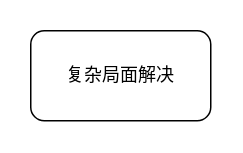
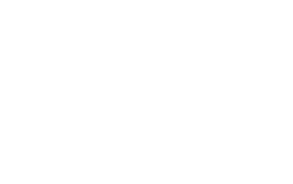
- <mxCell id="2" value="复杂局面解决" style="rounded=1;whiteSpace=wrap;html=1;" vertex="1" parent="1"><mxGeometry x="20" y="20" width="120" height="60" as="geometry" /></mxCell>
